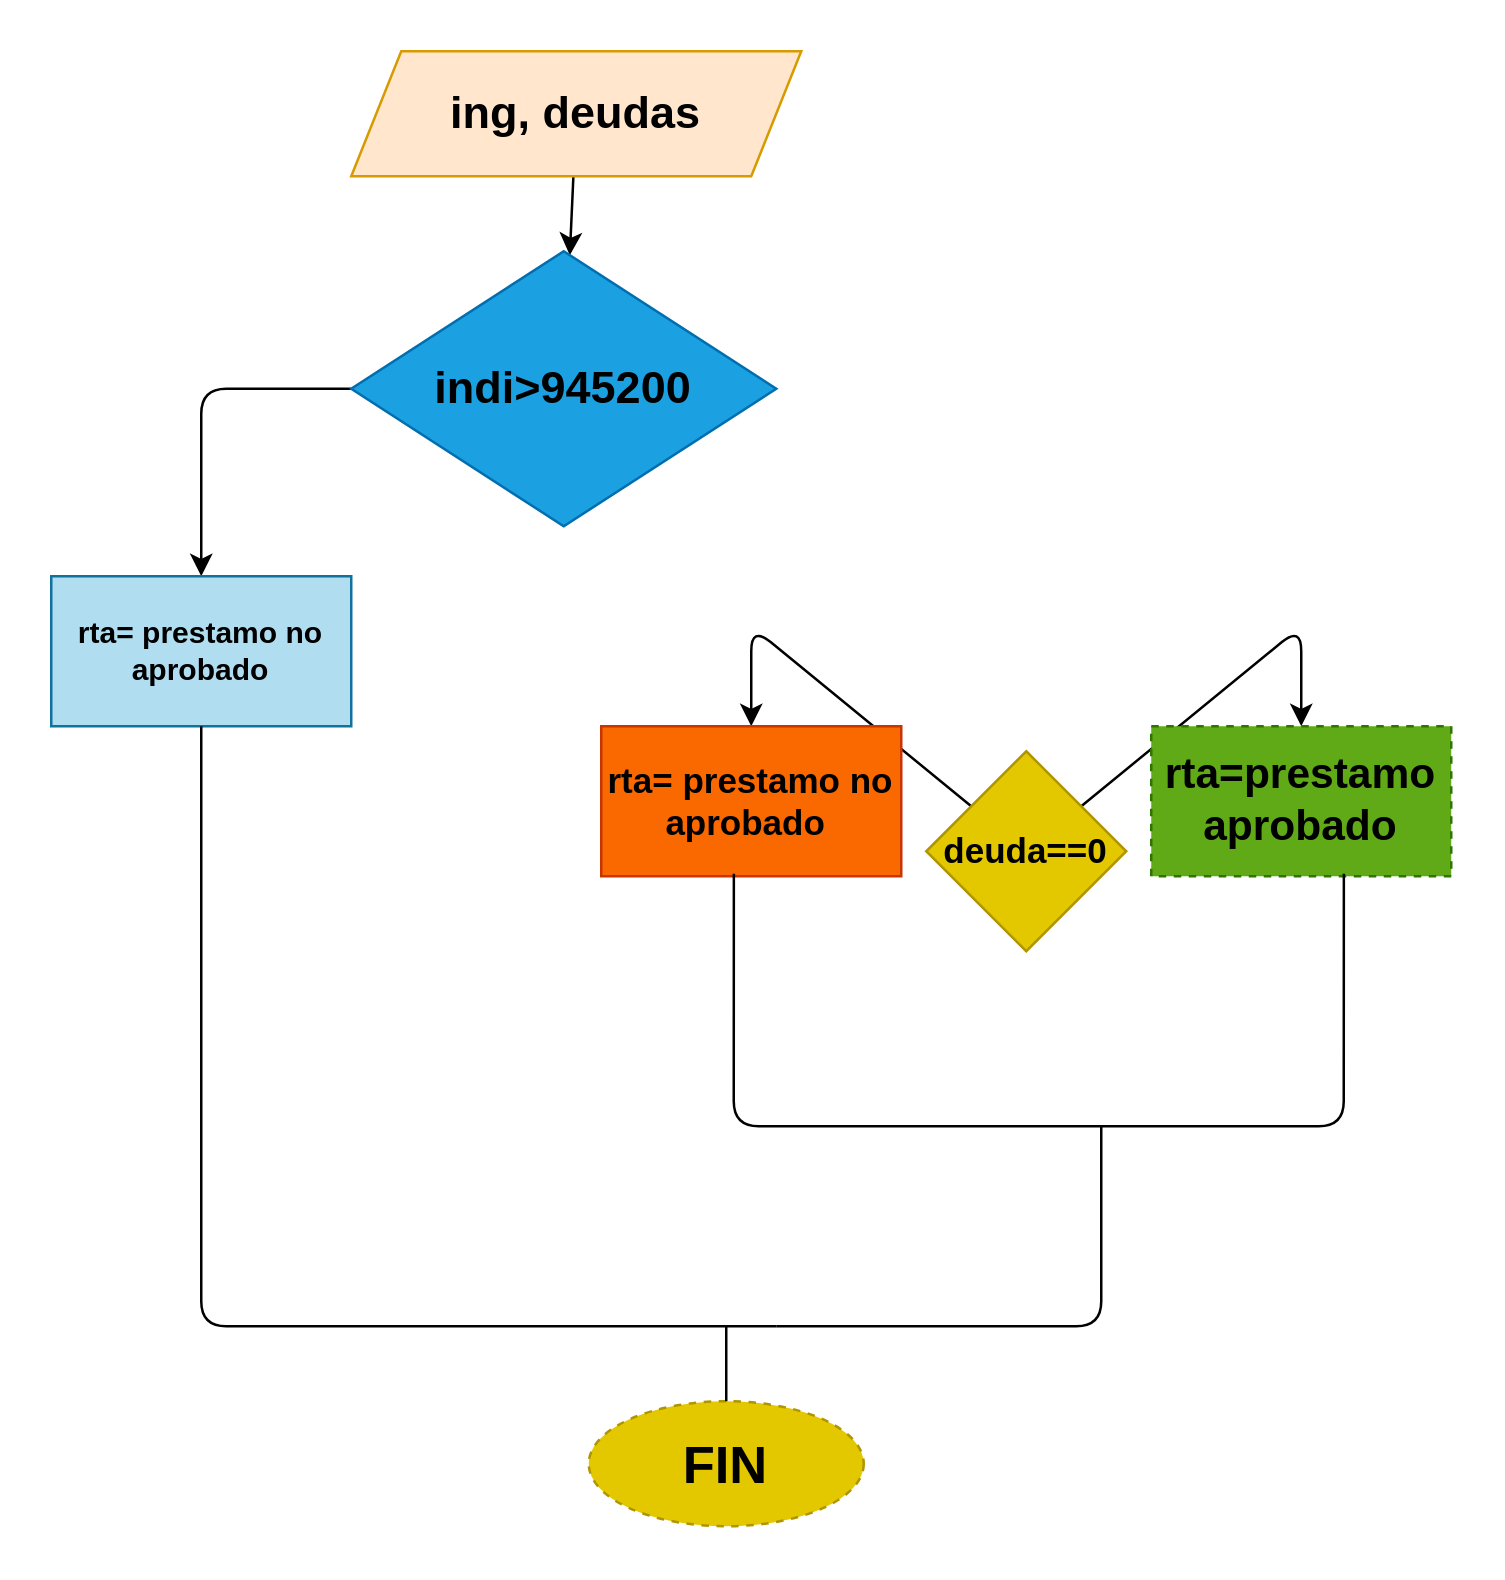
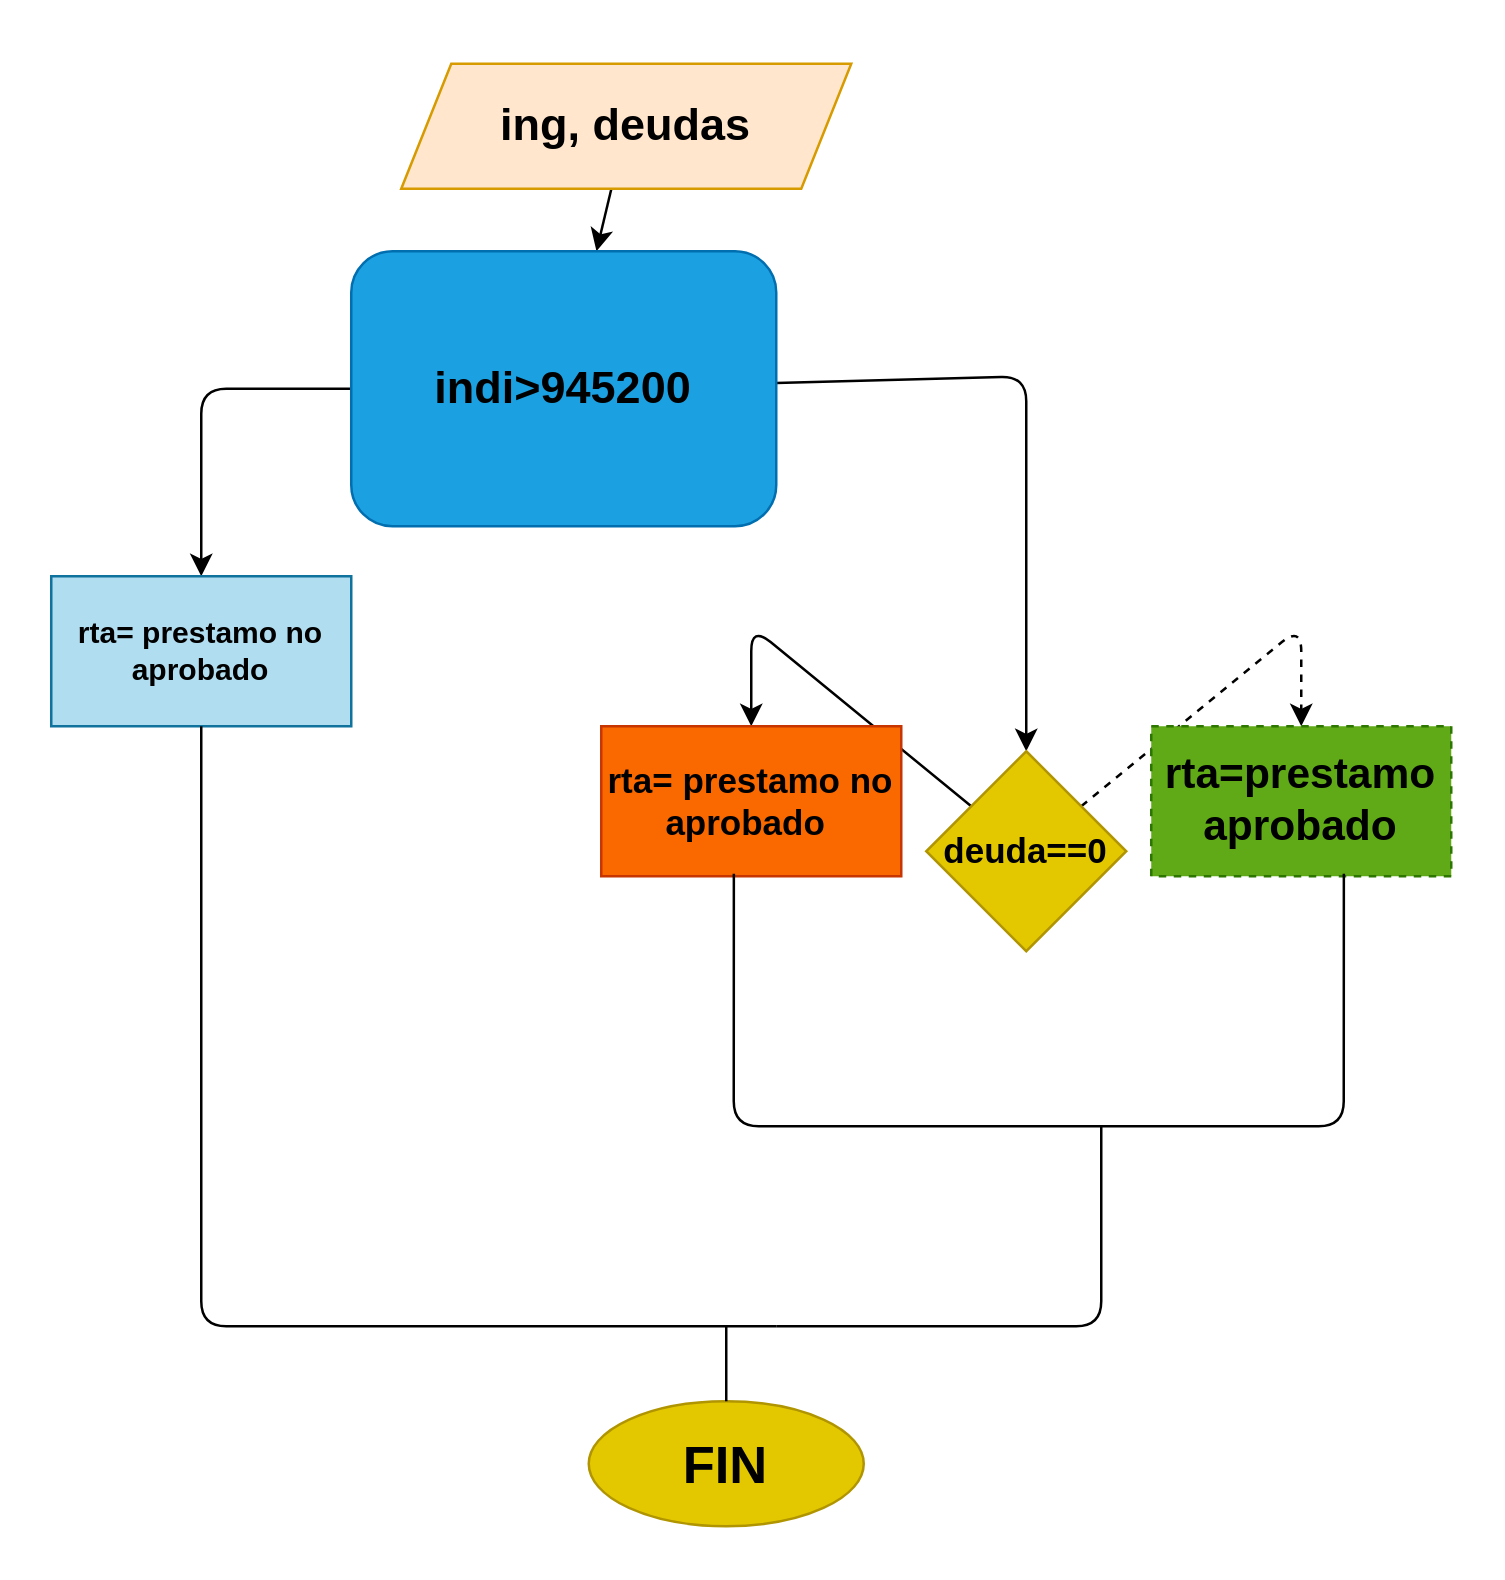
- <mxCell id="3" value="&lt;font color=&quot;#000000&quot; style=&quot;font-size: 18px;&quot;&gt;&lt;b&gt;ing, deudas&lt;/b&gt;&lt;/font&gt;" style="shape=parallelogram;perimeter=parallelogramPerimeter;whiteSpace=wrap;html=1;fixedSize=1;fillColor=#ffe6cc;strokeColor=#d79b00;" parent="1" vertex="1"><mxGeometry x="140" y="20" width="180" height="50" as="geometry" /></mxCell>
+ <mxCell id="3" value="&lt;font color=&quot;#000000&quot; style=&quot;font-size: 18px;&quot;&gt;&lt;b&gt;ing, deudas&lt;/b&gt;&lt;/font&gt;" style="shape=parallelogram;perimeter=parallelogramPerimeter;whiteSpace=wrap;html=1;fixedSize=1;fillColor=#ffe6cc;strokeColor=#d79b00;" parent="1" vertex="1"><mxGeometry x="160" y="25" width="180" height="50" as="geometry" /></mxCell>
- <mxCell id="6" value="&lt;b&gt;&lt;font color=&quot;#000000&quot; style=&quot;font-size: 18px;&quot;&gt;indi&amp;gt;945200&lt;/font&gt;&lt;/b&gt;" style="rhombus;whiteSpace=wrap;html=1;fillColor=#1ba1e2;fontColor=#ffffff;strokeColor=#006EAF;" parent="1" vertex="1"><mxGeometry x="140" y="100" width="170" height="110" as="geometry" /></mxCell>
+ <mxCell id="6" value="&lt;b&gt;&lt;font color=&quot;#000000&quot; style=&quot;font-size: 18px;&quot;&gt;indi&amp;gt;945200&lt;/font&gt;&lt;/b&gt;" style="whiteSpace=wrap;html=1;fillColor=#1ba1e2;fontColor=#ffffff;strokeColor=#006EAF;rounded=1;" parent="1" vertex="1"><mxGeometry x="140" y="100" width="170" height="110" as="geometry" /></mxCell>
+ <mxCell id="4" value="" style="edgeStyle=none;html=1;fontSize=18;" parent="1" source="6" target="9" edge="1"><mxGeometry relative="1" as="geometry"><Array as="points"><mxPoint x="410" y="150" /></Array></mxGeometry></mxCell>
- <mxCell id="8" value="" style="edgeStyle=none;html=1;fontSize=18;" parent="1" source="9" target="11" edge="1"><mxGeometry relative="1" as="geometry"><Array as="points"><mxPoint x="520" y="250" /></Array></mxGeometry></mxCell>
+ <mxCell id="8" value="" style="edgeStyle=none;html=1;fontSize=18;dashed=1;" parent="1" source="9" target="11" edge="1"><mxGeometry relative="1" as="geometry"><Array as="points"><mxPoint x="520" y="250" /></Array></mxGeometry></mxCell>
- <mxCell id="16" value="&lt;b&gt;&lt;font style=&quot;font-size: 21px;&quot;&gt;FIN&lt;/font&gt;&lt;/b&gt;" style="ellipse;whiteSpace=wrap;html=1;fontSize=18;fillColor=#e3c800;fontColor=#000000;strokeColor=#B09500;dashed=1;" parent="1" vertex="1"><mxGeometry x="235" y="560" width="110" height="50" as="geometry" /></mxCell>
+ <mxCell id="16" value="&lt;b&gt;&lt;font style=&quot;font-size: 21px;&quot;&gt;FIN&lt;/font&gt;&lt;/b&gt;" style="ellipse;whiteSpace=wrap;html=1;fontSize=18;fillColor=#e3c800;fontColor=#000000;strokeColor=#B09500;" parent="1" vertex="1"><mxGeometry x="235" y="560" width="110" height="50" as="geometry" /></mxCell>
